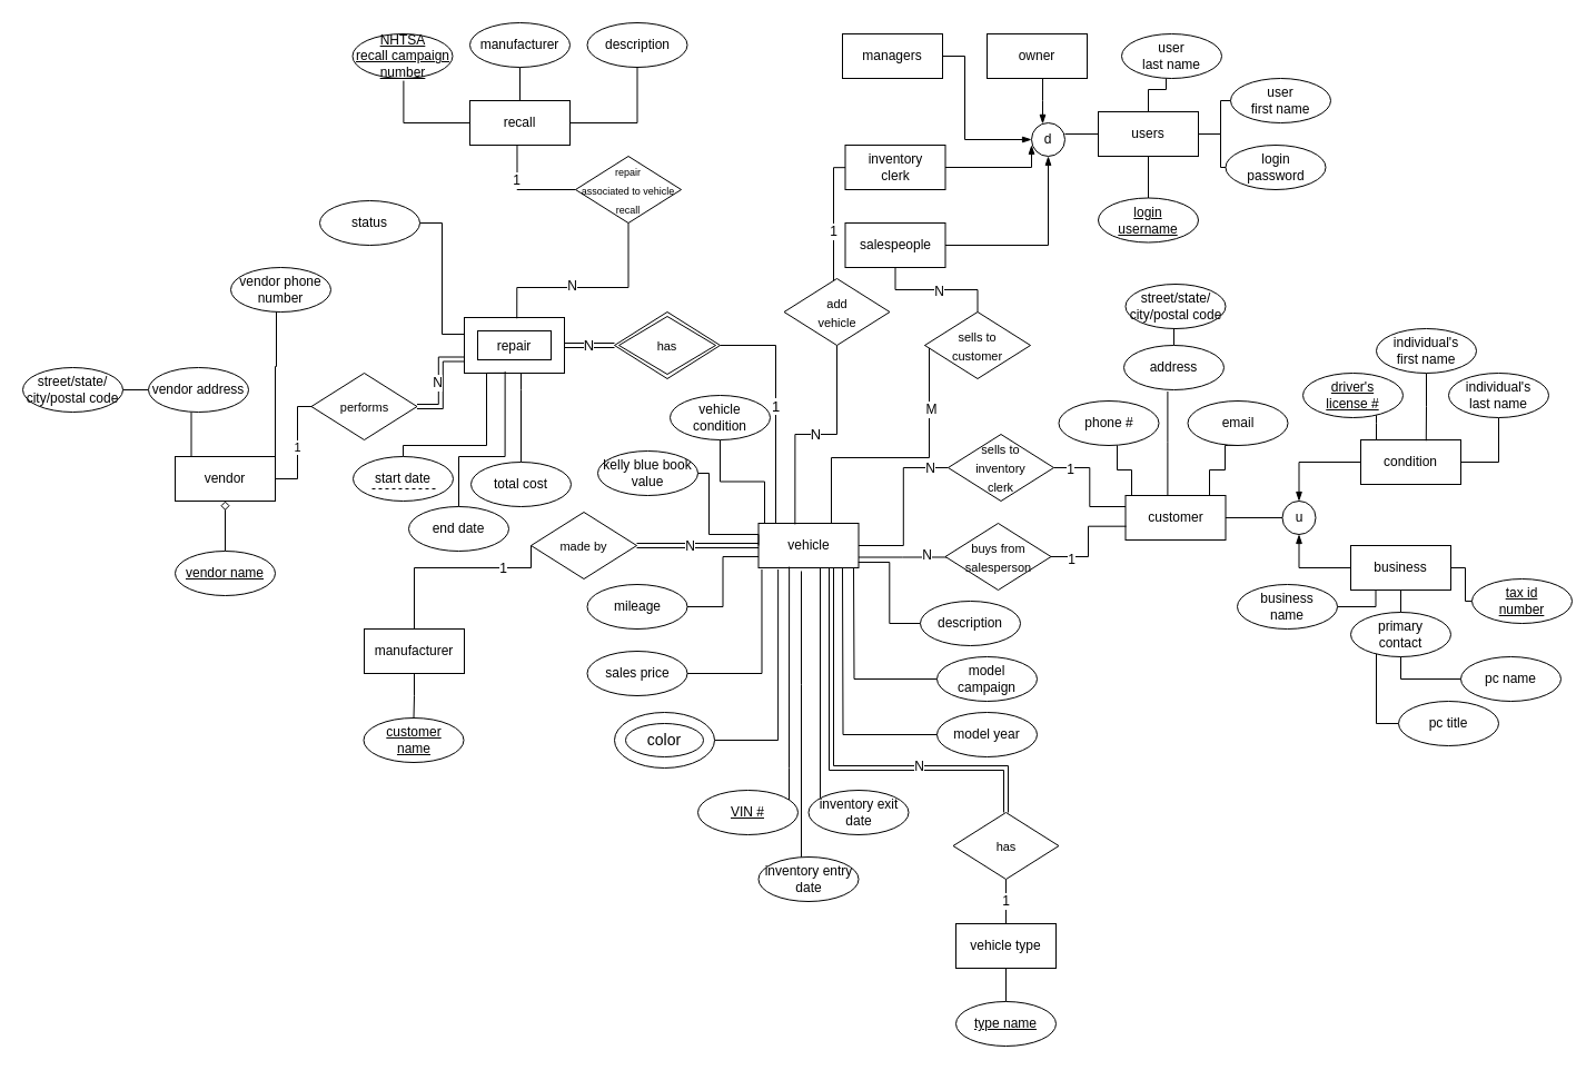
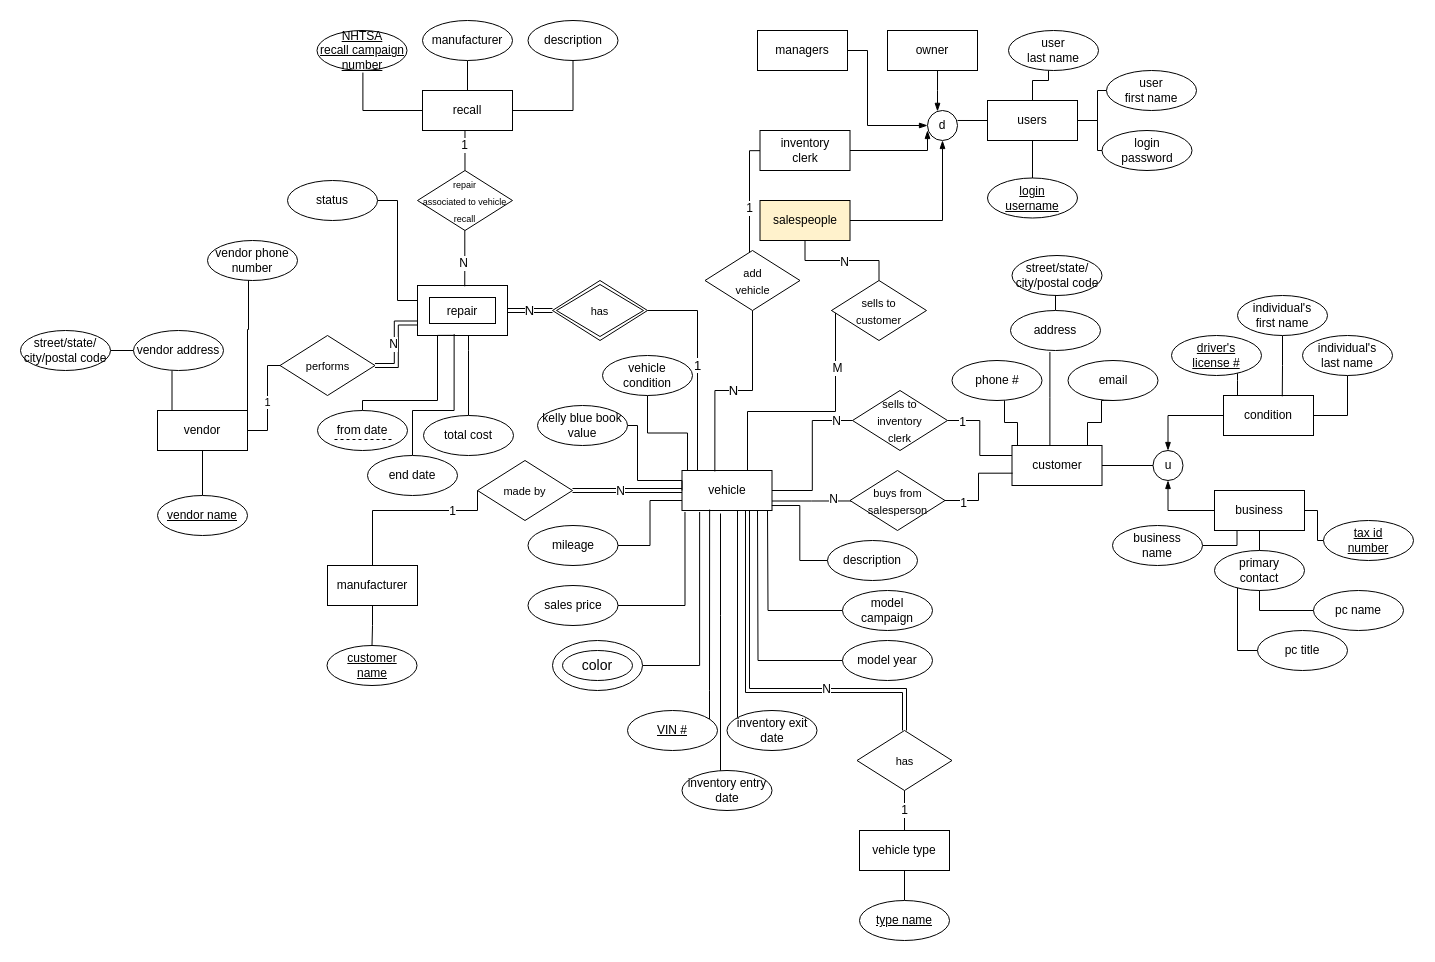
- <mxCell id="102" value="&lt;font style=&quot;font-size: 9px&quot;&gt;repair &lt;br&gt;associated to vehicle recall&lt;/font&gt;&lt;br style=&quot;font-size: 13px&quot;&gt;" style="shape=rhombus;strokeWidth=1;fontSize=13;perimeter=rhombusPerimeter;whiteSpace=wrap;html=1;align=center;fontSize=14;" parent="1" vertex="1"><mxGeometry x="517" y="140" width="95" height="60" as="geometry" /></mxCell>
+ <mxCell id="102" value="&lt;font style=&quot;font-size: 9px&quot;&gt;repair &lt;br&gt;associated to vehicle recall&lt;/font&gt;&lt;br style=&quot;font-size: 13px&quot;&gt;" style="shape=rhombus;strokeWidth=1;fontSize=13;perimeter=rhombusPerimeter;whiteSpace=wrap;html=1;align=center;fontSize=14;" parent="1" vertex="1"><mxGeometry x="417" y="170" width="95" height="60" as="geometry" /></mxCell>
- <mxCell id="25" value="salespeople&lt;br&gt;" style="rounded=0;whiteSpace=wrap;html=1;" parent="1" vertex="1"><mxGeometry x="759.5" y="200" width="90" height="40" as="geometry" /></mxCell>
+ <mxCell id="25" value="salespeople&lt;br&gt;" style="rounded=0;whiteSpace=wrap;html=1;fillColor=#fff2cc;" parent="1" vertex="1"><mxGeometry x="759.5" y="200" width="90" height="40" as="geometry" /></mxCell>
- <mxCell id="115" value="start date&lt;br&gt;" style="ellipse;whiteSpace=wrap;html=1;" parent="1" vertex="1"><mxGeometry x="317" y="410" width="90" height="40" as="geometry" /></mxCell>
+ <mxCell id="115" value="from date&lt;br&gt;" style="ellipse;whiteSpace=wrap;html=1;" parent="1" vertex="1"><mxGeometry x="317" y="410" width="90" height="40" as="geometry" /></mxCell>
- <mxCell id="129" value="" style="edgeStyle=orthogonalEdgeStyle;rounded=0;orthogonalLoop=1;jettySize=auto;html=1;endArrow=diamond;endFill=0;" edge="1" parent="1" source="130" target="119"><mxGeometry relative="1" as="geometry" /></mxCell>
+ <mxCell id="129" value="" style="edgeStyle=orthogonalEdgeStyle;rounded=0;orthogonalLoop=1;jettySize=auto;html=1;endArrow=none;endFill=0;" edge="1" parent="1" source="130" target="119"><mxGeometry relative="1" as="geometry" /></mxCell>
